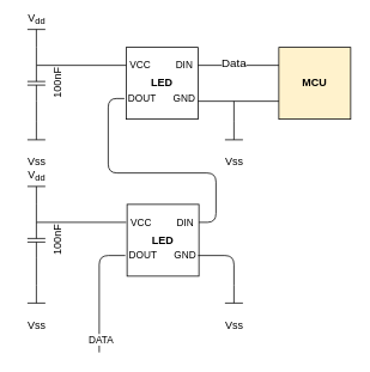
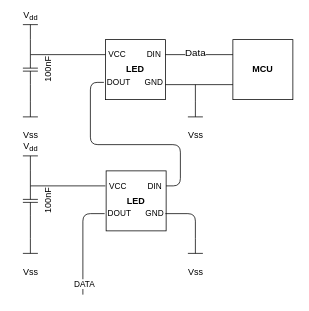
- <mxCell id="3" value="&lt;b&gt;MCU&lt;/b&gt;" style="whiteSpace=wrap;html=1;aspect=fixed;fillColor=#fff2cc;" vertex="1" parent="1"><mxGeometry x="310" y="40" width="80" height="80" as="geometry" /></mxCell>
+ <mxCell id="3" value="&lt;b&gt;MCU&lt;/b&gt;" style="whiteSpace=wrap;html=1;aspect=fixed;" vertex="1" parent="1"><mxGeometry x="310" y="40" width="80" height="80" as="geometry" /></mxCell>
